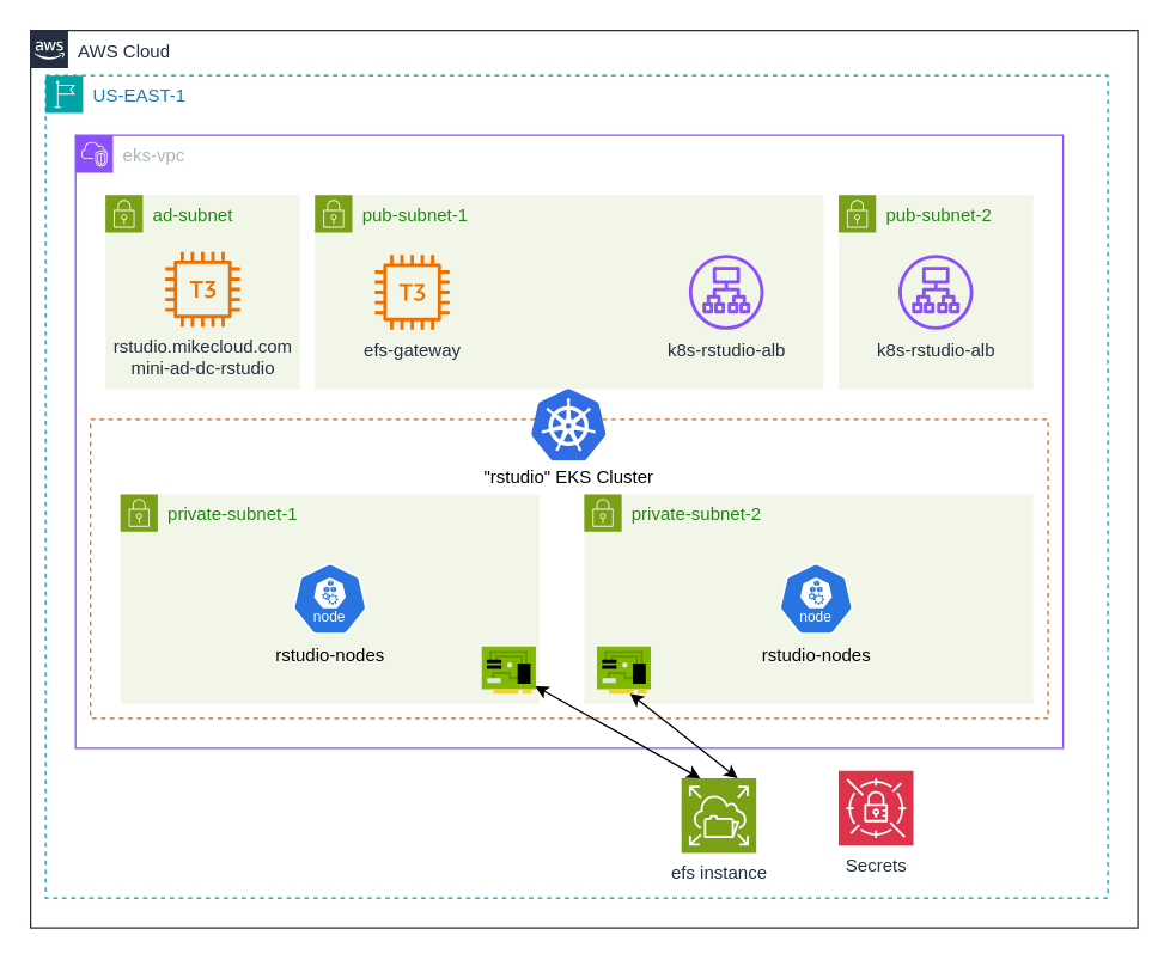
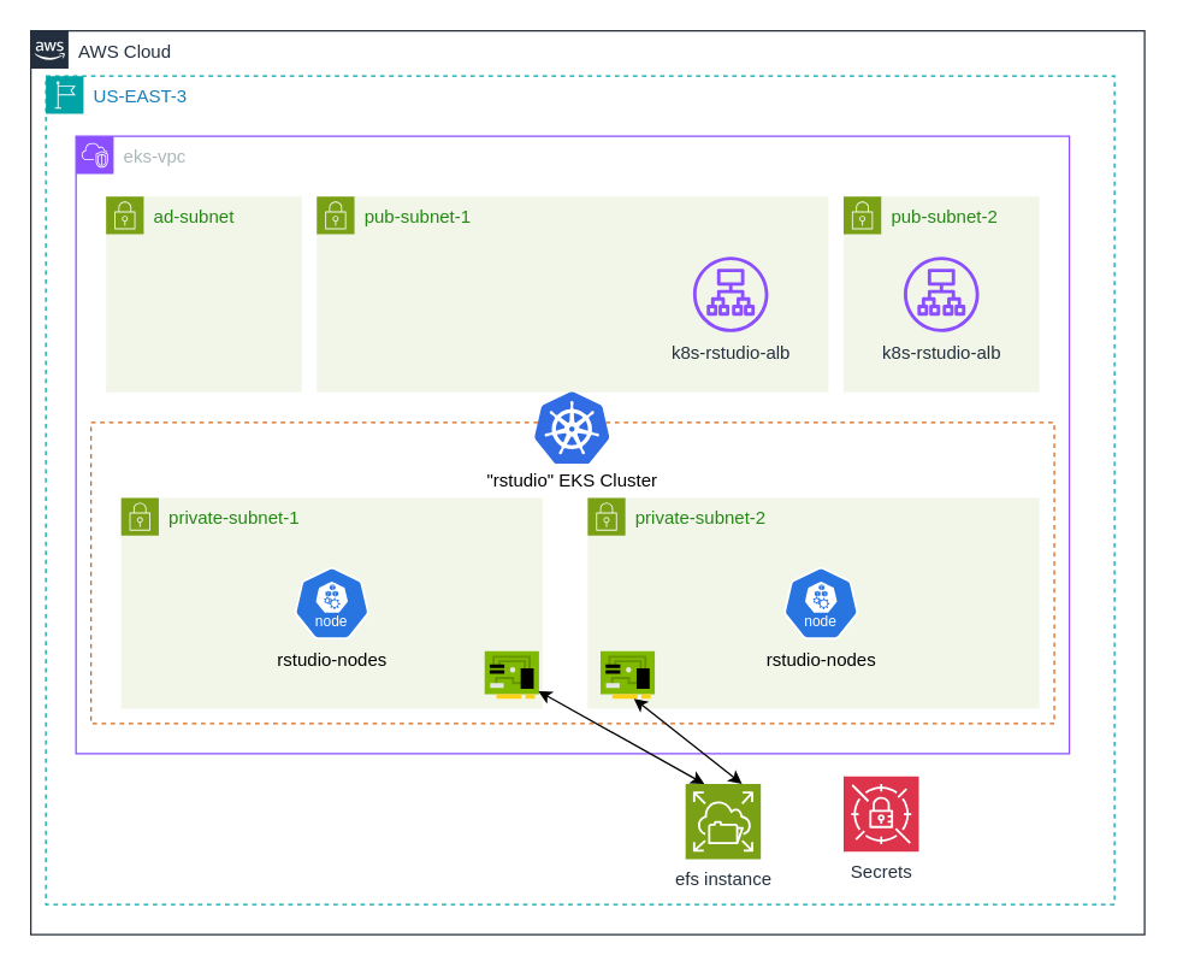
- <mxCell id="3" value="US-EAST-1" style="points=[[0,0],[0.25,0],[0.5,0],[0.75,0],[1,0],[1,0.25],[1,0.5],[1,0.75],[1,1],[0.75,1],[0.5,1],[0.25,1],[0,1],[0,0.75],[0,0.5],[0,0.25]];outlineConnect=0;gradientColor=none;html=1;whiteSpace=wrap;fontSize=12;fontStyle=0;container=1;pointerEvents=0;collapsible=0;recursiveResize=0;shape=mxgraph.aws4.group;grIcon=mxgraph.aws4.group_region;strokeColor=#00A4A6;fillColor=none;verticalAlign=top;align=left;spacingLeft=30;fontColor=#147EBA;dashed=1;" vertex="1" parent="2"><mxGeometry x="10" y="30" width="710" height="550" as="geometry" /></mxCell>
+ <mxCell id="3" value="US-EAST-3" style="points=[[0,0],[0.25,0],[0.5,0],[0.75,0],[1,0],[1,0.25],[1,0.5],[1,0.75],[1,1],[0.75,1],[0.5,1],[0.25,1],[0,1],[0,0.75],[0,0.5],[0,0.25]];outlineConnect=0;gradientColor=none;html=1;whiteSpace=wrap;fontSize=12;fontStyle=0;container=1;pointerEvents=0;collapsible=0;recursiveResize=0;shape=mxgraph.aws4.group;grIcon=mxgraph.aws4.group_region;strokeColor=#00A4A6;fillColor=none;verticalAlign=top;align=left;spacingLeft=30;fontColor=#147EBA;dashed=1;" vertex="1" parent="2"><mxGeometry x="10" y="30" width="710" height="550" as="geometry" /></mxCell>
- <mxCell id="6" value="rstudio.mikecloud.com&lt;div&gt;mini-ad-dc-rstudio&lt;/div&gt;" style="sketch=0;outlineConnect=0;fontColor=#232F3E;gradientColor=none;fillColor=#ED7100;strokeColor=none;dashed=0;verticalLabelPosition=bottom;verticalAlign=top;align=center;html=1;fontSize=12;fontStyle=0;aspect=fixed;pointerEvents=1;shape=mxgraph.aws4.t3_instance;" vertex="1" parent="5"><mxGeometry x="40" y="38" width="50" height="50" as="geometry" /></mxCell>
- <mxCell id="8" value="efs-gateway" style="sketch=0;outlineConnect=0;fontColor=#232F3E;gradientColor=none;fillColor=#ED7100;strokeColor=none;dashed=0;verticalLabelPosition=bottom;verticalAlign=top;align=center;html=1;fontSize=12;fontStyle=0;aspect=fixed;pointerEvents=1;shape=mxgraph.aws4.t3_instance;" vertex="1" parent="7"><mxGeometry x="40" y="40" width="50" height="50" as="geometry" /></mxCell>
